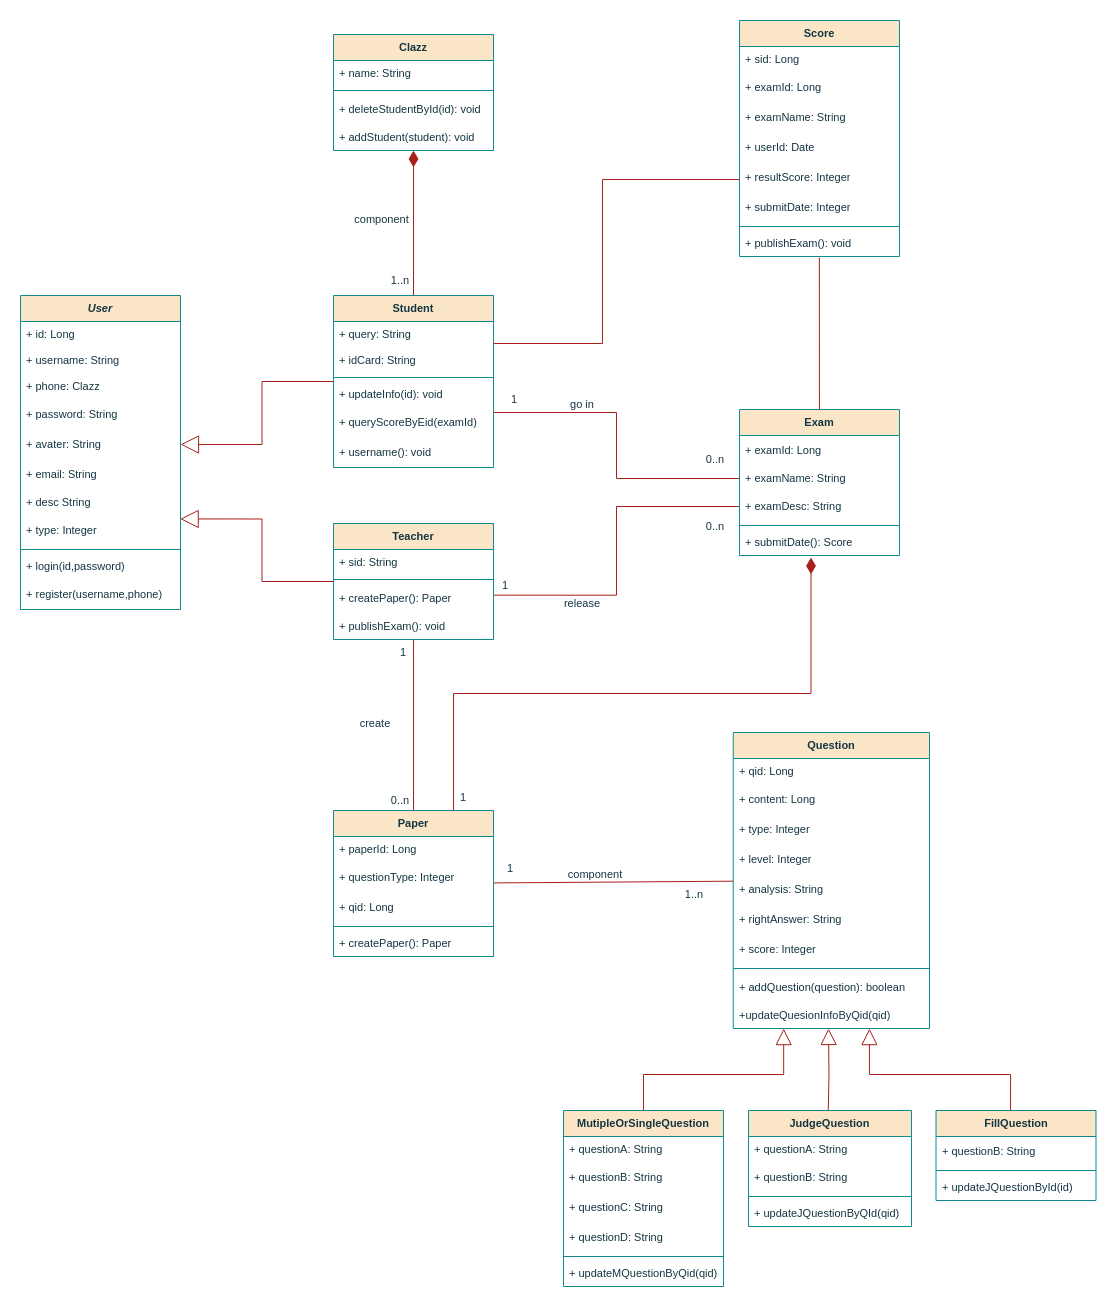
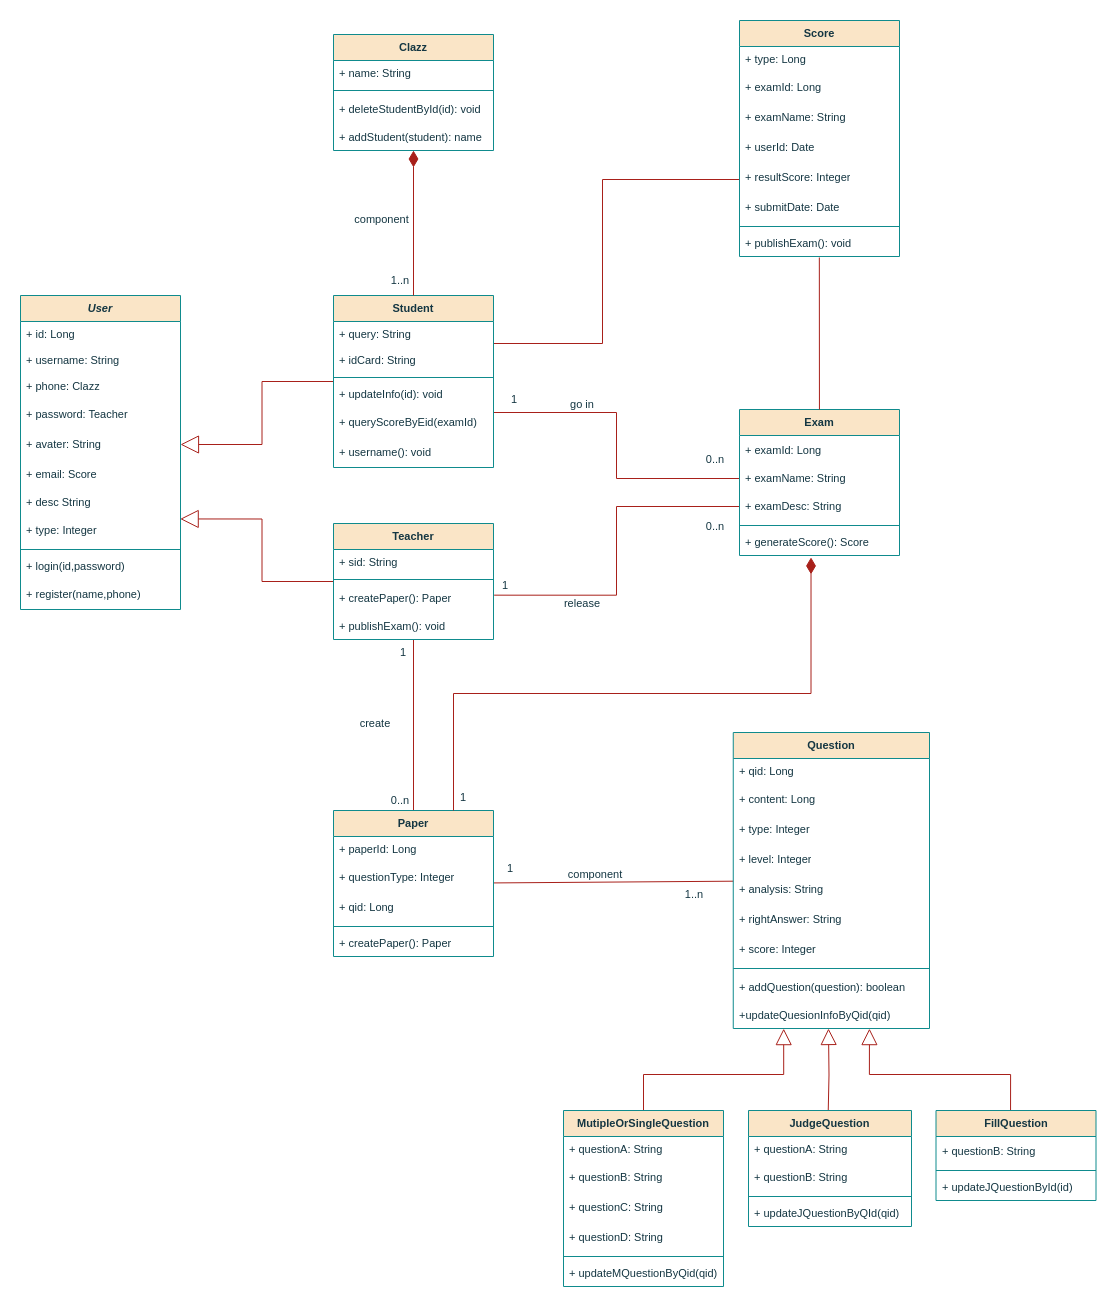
- <mxCell id="97" value="+ sid: Long" style="text;strokeColor=none;fillColor=none;align=left;verticalAlign=top;spacingLeft=4;spacingRight=4;overflow=hidden;rotatable=0;points=[[0,0.5],[1,0.5]];portConstraint=eastwest;whiteSpace=wrap;html=1;fontSize=11;rounded=0;labelBackgroundColor=none;fontColor=#143642;" vertex="1" parent="96"><mxGeometry y="26" width="160" height="26" as="geometry" /></mxCell>
+ <mxCell id="97" value="+ type: Long" style="text;strokeColor=none;fillColor=none;align=left;verticalAlign=top;spacingLeft=4;spacingRight=4;overflow=hidden;rotatable=0;points=[[0,0.5],[1,0.5]];portConstraint=eastwest;whiteSpace=wrap;html=1;fontSize=11;rounded=0;labelBackgroundColor=none;fontColor=#143642;" vertex="1" parent="96"><mxGeometry y="26" width="160" height="26" as="geometry" /></mxCell>
- <mxCell id="45" value="+ addStudent(student): void" style="text;strokeColor=none;fillColor=none;align=left;verticalAlign=top;spacingLeft=4;spacingRight=4;overflow=hidden;rotatable=0;points=[[0,0.5],[1,0.5]];portConstraint=eastwest;whiteSpace=wrap;html=1;fontSize=11;rounded=0;labelBackgroundColor=none;fontColor=#143642;" vertex="1" parent="41"><mxGeometry y="90" width="160" height="26" as="geometry" /></mxCell>
+ <mxCell id="45" value="+ addStudent(student): name" style="text;strokeColor=none;fillColor=none;align=left;verticalAlign=top;spacingLeft=4;spacingRight=4;overflow=hidden;rotatable=0;points=[[0,0.5],[1,0.5]];portConstraint=eastwest;whiteSpace=wrap;html=1;fontSize=11;rounded=0;labelBackgroundColor=none;fontColor=#143642;" vertex="1" parent="41"><mxGeometry y="90" width="160" height="26" as="geometry" /></mxCell>
- <mxCell id="102" value="+ submitDate: Integer" style="text;strokeColor=none;fillColor=none;align=left;verticalAlign=middle;spacingLeft=4;spacingRight=4;overflow=hidden;points=[[0,0.5],[1,0.5]];portConstraint=eastwest;rotatable=0;whiteSpace=wrap;html=1;fontSize=11;fontFamily=Helvetica;rounded=0;labelBackgroundColor=none;fontColor=#143642;" vertex="1" parent="96"><mxGeometry y="172" width="160" height="30" as="geometry" /></mxCell>
+ <mxCell id="102" value="+ submitDate: Date" style="text;strokeColor=none;fillColor=none;align=left;verticalAlign=middle;spacingLeft=4;spacingRight=4;overflow=hidden;points=[[0,0.5],[1,0.5]];portConstraint=eastwest;rotatable=0;whiteSpace=wrap;html=1;fontSize=11;fontFamily=Helvetica;rounded=0;labelBackgroundColor=none;fontColor=#143642;" vertex="1" parent="96"><mxGeometry y="172" width="160" height="30" as="geometry" /></mxCell>
- <mxCell id="6" value="+ password: String" style="text;strokeColor=none;fillColor=none;align=left;verticalAlign=middle;spacingLeft=4;spacingRight=4;overflow=hidden;points=[[0,0.5],[1,0.5]];portConstraint=eastwest;rotatable=0;whiteSpace=wrap;html=1;fontSize=11;rounded=0;labelBackgroundColor=none;fontColor=#143642;" parent="2" vertex="1"><mxGeometry y="104" width="160" height="30" as="geometry" /></mxCell>
+ <mxCell id="6" value="+ password: Teacher" style="text;strokeColor=none;fillColor=none;align=left;verticalAlign=middle;spacingLeft=4;spacingRight=4;overflow=hidden;points=[[0,0.5],[1,0.5]];portConstraint=eastwest;rotatable=0;whiteSpace=wrap;html=1;fontSize=11;rounded=0;labelBackgroundColor=none;fontColor=#143642;" parent="2" vertex="1"><mxGeometry y="104" width="160" height="30" as="geometry" /></mxCell>
- <mxCell id="8" value="+ email: String" style="text;strokeColor=none;fillColor=none;align=left;verticalAlign=middle;spacingLeft=4;spacingRight=4;overflow=hidden;points=[[0,0.5],[1,0.5]];portConstraint=eastwest;rotatable=0;whiteSpace=wrap;html=1;fontSize=11;rounded=0;labelBackgroundColor=none;fontColor=#143642;" parent="2" vertex="1"><mxGeometry y="164" width="160" height="30" as="geometry" /></mxCell>
+ <mxCell id="8" value="+ email: Score" style="text;strokeColor=none;fillColor=none;align=left;verticalAlign=middle;spacingLeft=4;spacingRight=4;overflow=hidden;points=[[0,0.5],[1,0.5]];portConstraint=eastwest;rotatable=0;whiteSpace=wrap;html=1;fontSize=11;rounded=0;labelBackgroundColor=none;fontColor=#143642;" parent="2" vertex="1"><mxGeometry y="164" width="160" height="30" as="geometry" /></mxCell>
- <mxCell id="37" value="+ submitDate(): Score" style="text;strokeColor=none;fillColor=none;align=left;verticalAlign=top;spacingLeft=4;spacingRight=4;overflow=hidden;rotatable=0;points=[[0,0.5],[1,0.5]];portConstraint=eastwest;whiteSpace=wrap;html=1;fontSize=11;rounded=0;labelBackgroundColor=none;fontColor=#143642;" vertex="1" parent="32"><mxGeometry y="120" width="160" height="26" as="geometry" /></mxCell>
+ <mxCell id="37" value="+ generateScore(): Score" style="text;strokeColor=none;fillColor=none;align=left;verticalAlign=top;spacingLeft=4;spacingRight=4;overflow=hidden;rotatable=0;points=[[0,0.5],[1,0.5]];portConstraint=eastwest;whiteSpace=wrap;html=1;fontSize=11;rounded=0;labelBackgroundColor=none;fontColor=#143642;" vertex="1" parent="32"><mxGeometry y="120" width="160" height="26" as="geometry" /></mxCell>
- <mxCell id="13" value="+ register(username,phone)" style="text;strokeColor=none;fillColor=none;align=left;verticalAlign=middle;spacingLeft=4;spacingRight=4;overflow=hidden;points=[[0,0.5],[1,0.5]];portConstraint=eastwest;rotatable=0;whiteSpace=wrap;html=1;fontSize=11;rounded=0;labelBackgroundColor=none;fontColor=#143642;" parent="2" vertex="1"><mxGeometry y="284" width="160" height="30" as="geometry" /></mxCell>
+ <mxCell id="13" value="+ register(name,phone)" style="text;strokeColor=none;fillColor=none;align=left;verticalAlign=middle;spacingLeft=4;spacingRight=4;overflow=hidden;points=[[0,0.5],[1,0.5]];portConstraint=eastwest;rotatable=0;whiteSpace=wrap;html=1;fontSize=11;rounded=0;labelBackgroundColor=none;fontColor=#143642;" parent="2" vertex="1"><mxGeometry y="284" width="160" height="30" as="geometry" /></mxCell>
